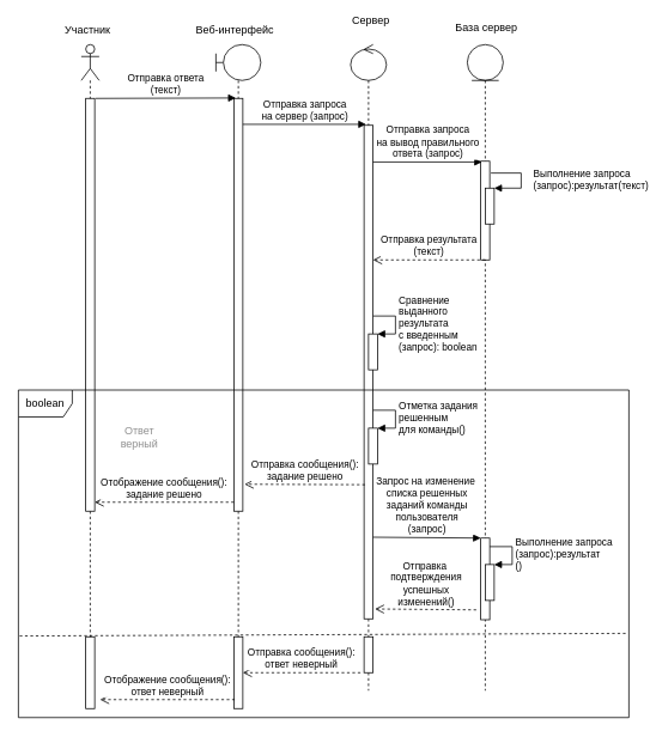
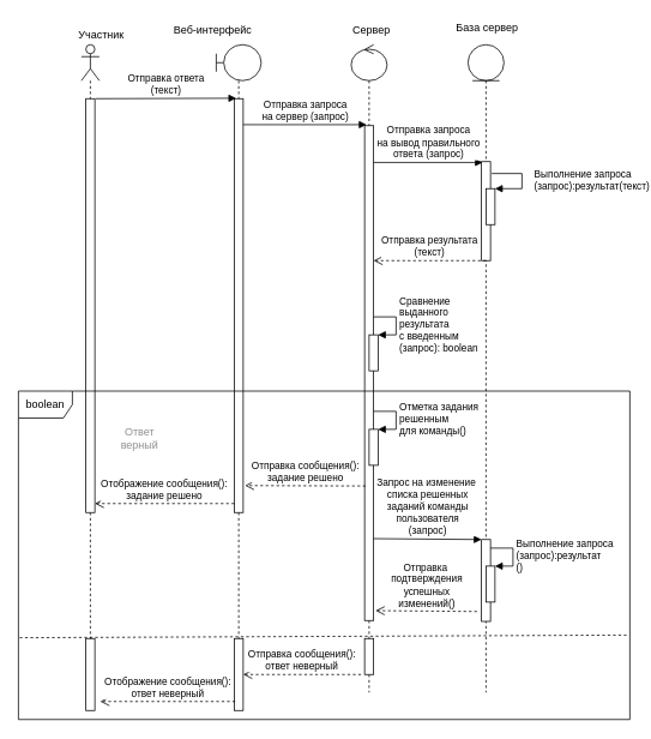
- <mxCell id="20" value="Сервер" style="text;html=1;resizable=0;points=[];autosize=1;align=left;verticalAlign=top;spacingTop=-4;" vertex="1" parent="1"><mxGeometry x="390" y="13" width="60" height="20" as="geometry" /></mxCell>
+ <mxCell id="20" value="Сервер" style="text;html=1;resizable=0;points=[];autosize=1;align=left;verticalAlign=top;spacingTop=-4;" vertex="1" parent="1"><mxGeometry x="390" y="23" width="60" height="20" as="geometry" /></mxCell>
- <mxCell id="18" value="Участник" style="text;html=1;resizable=0;points=[];autosize=1;align=left;verticalAlign=top;spacingTop=-4;" vertex="1" parent="1"><mxGeometry x="69.5" y="23" width="61" height="14" as="geometry" /></mxCell>
+ <mxCell id="18" value="Участник" style="text;html=1;resizable=0;points=[];autosize=1;align=left;verticalAlign=top;spacingTop=-4;" vertex="1" parent="1"><mxGeometry x="84.5" y="28" width="61" height="14" as="geometry" /></mxCell>
- <mxCell id="19" value="Веб-интерфейс" style="text;html=1;resizable=0;points=[];autosize=1;align=left;verticalAlign=top;spacingTop=-4;" vertex="1" parent="1"><mxGeometry x="216" y="23" width="100" height="20" as="geometry" /></mxCell>
+ <mxCell id="19" value="Веб-интерфейс" style="text;html=1;resizable=0;points=[];autosize=1;align=left;verticalAlign=top;spacingTop=-4;" vertex="1" parent="1"><mxGeometry x="191" y="23" width="100" height="20" as="geometry" /></mxCell>
